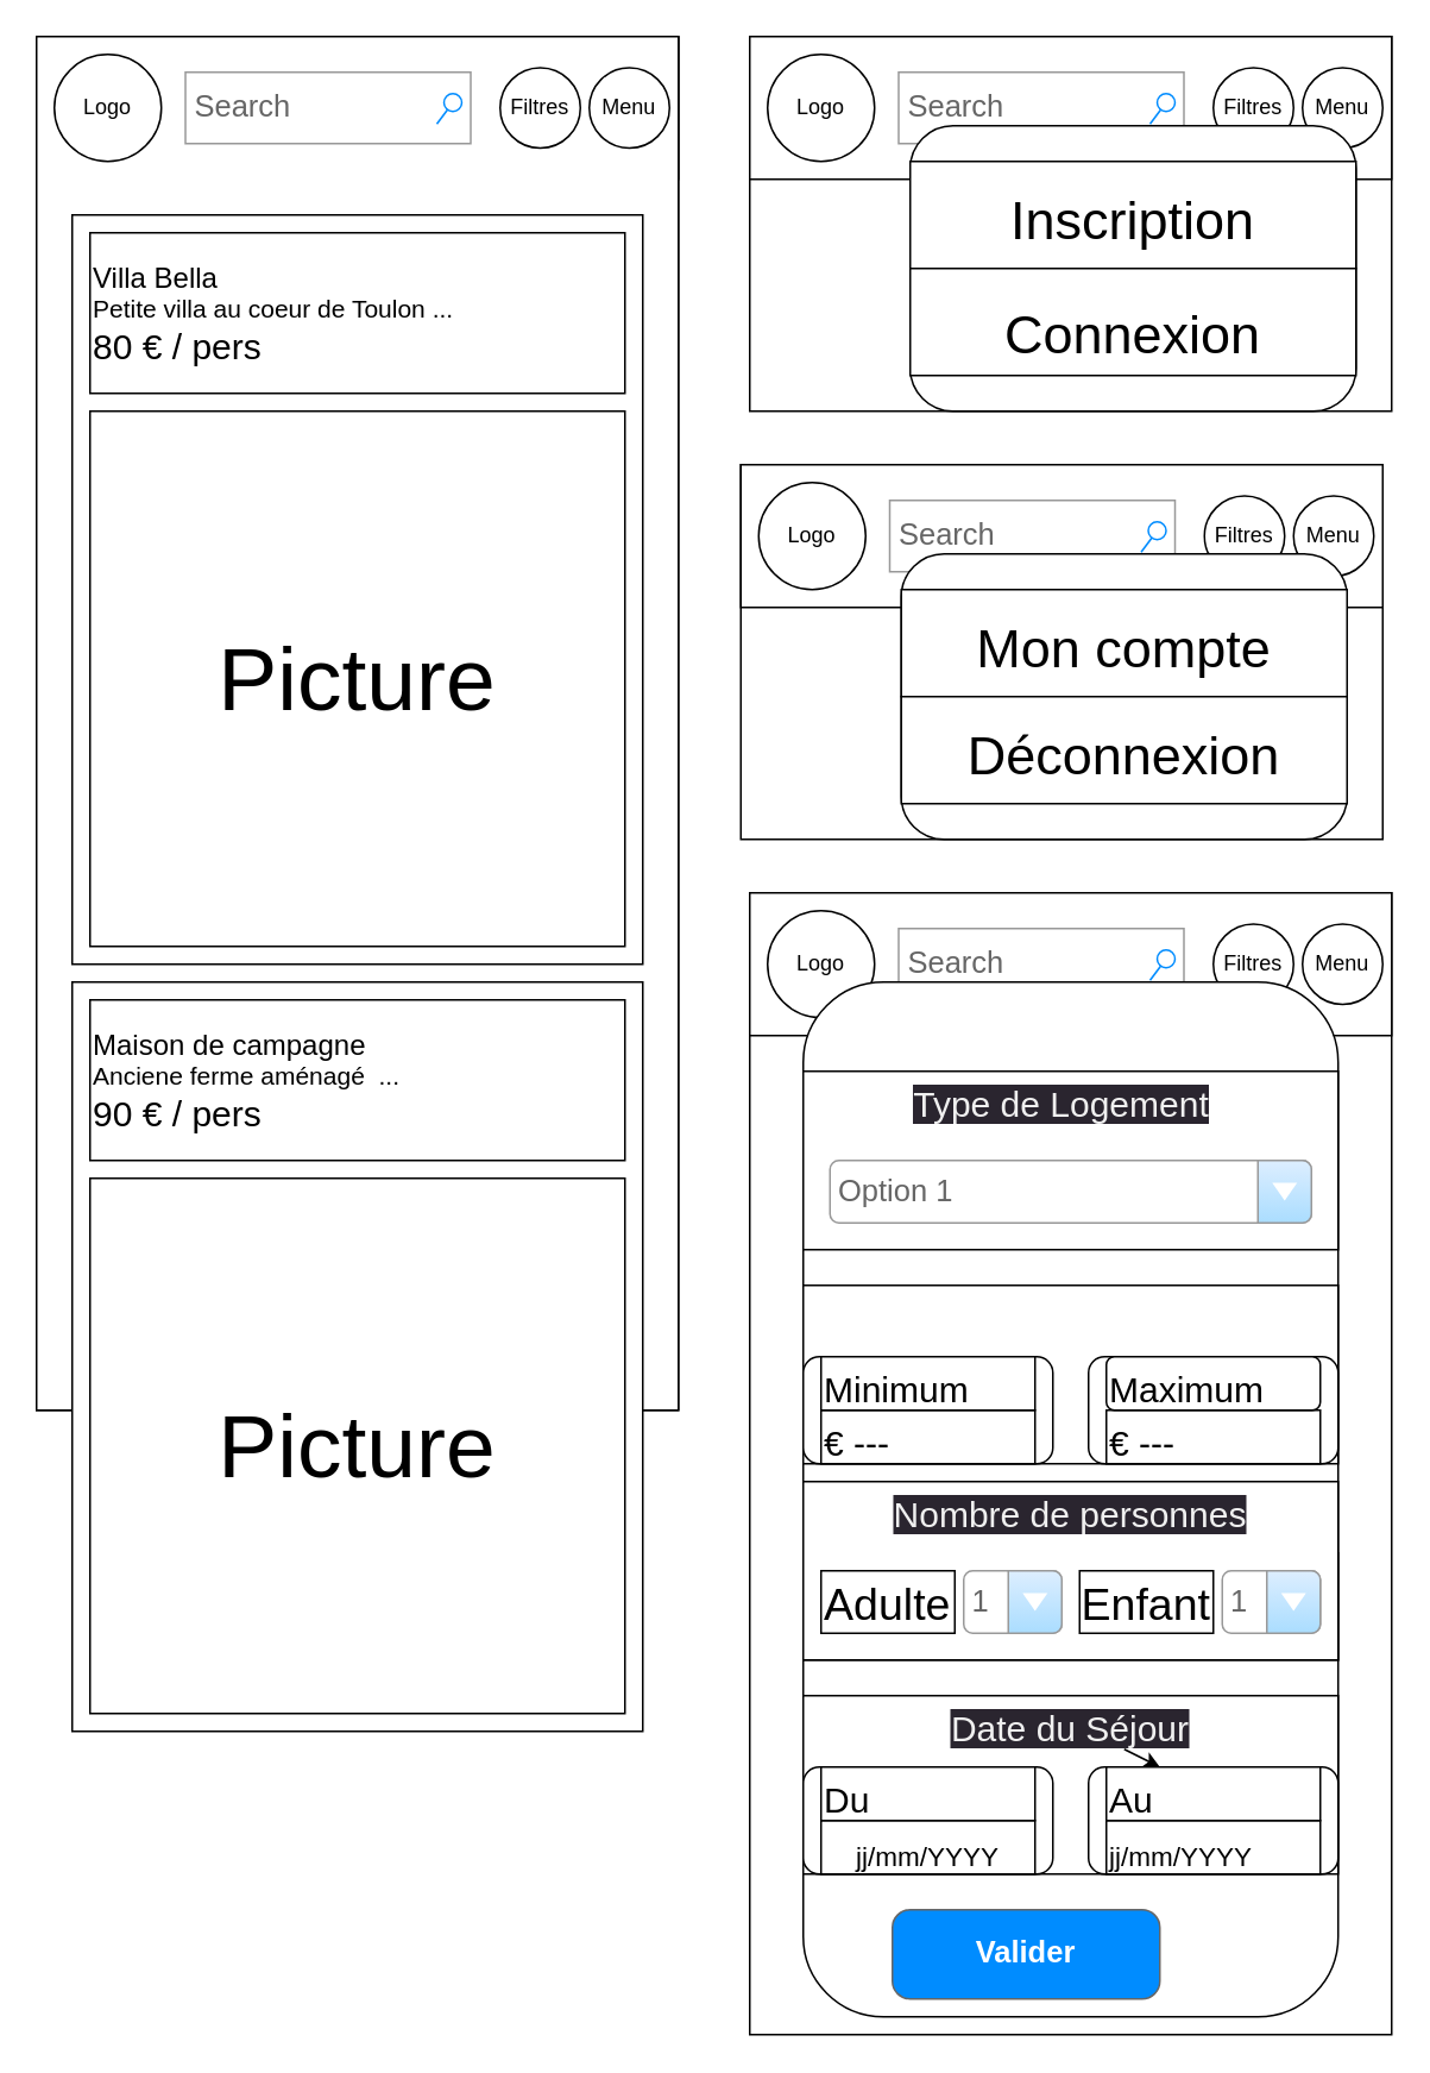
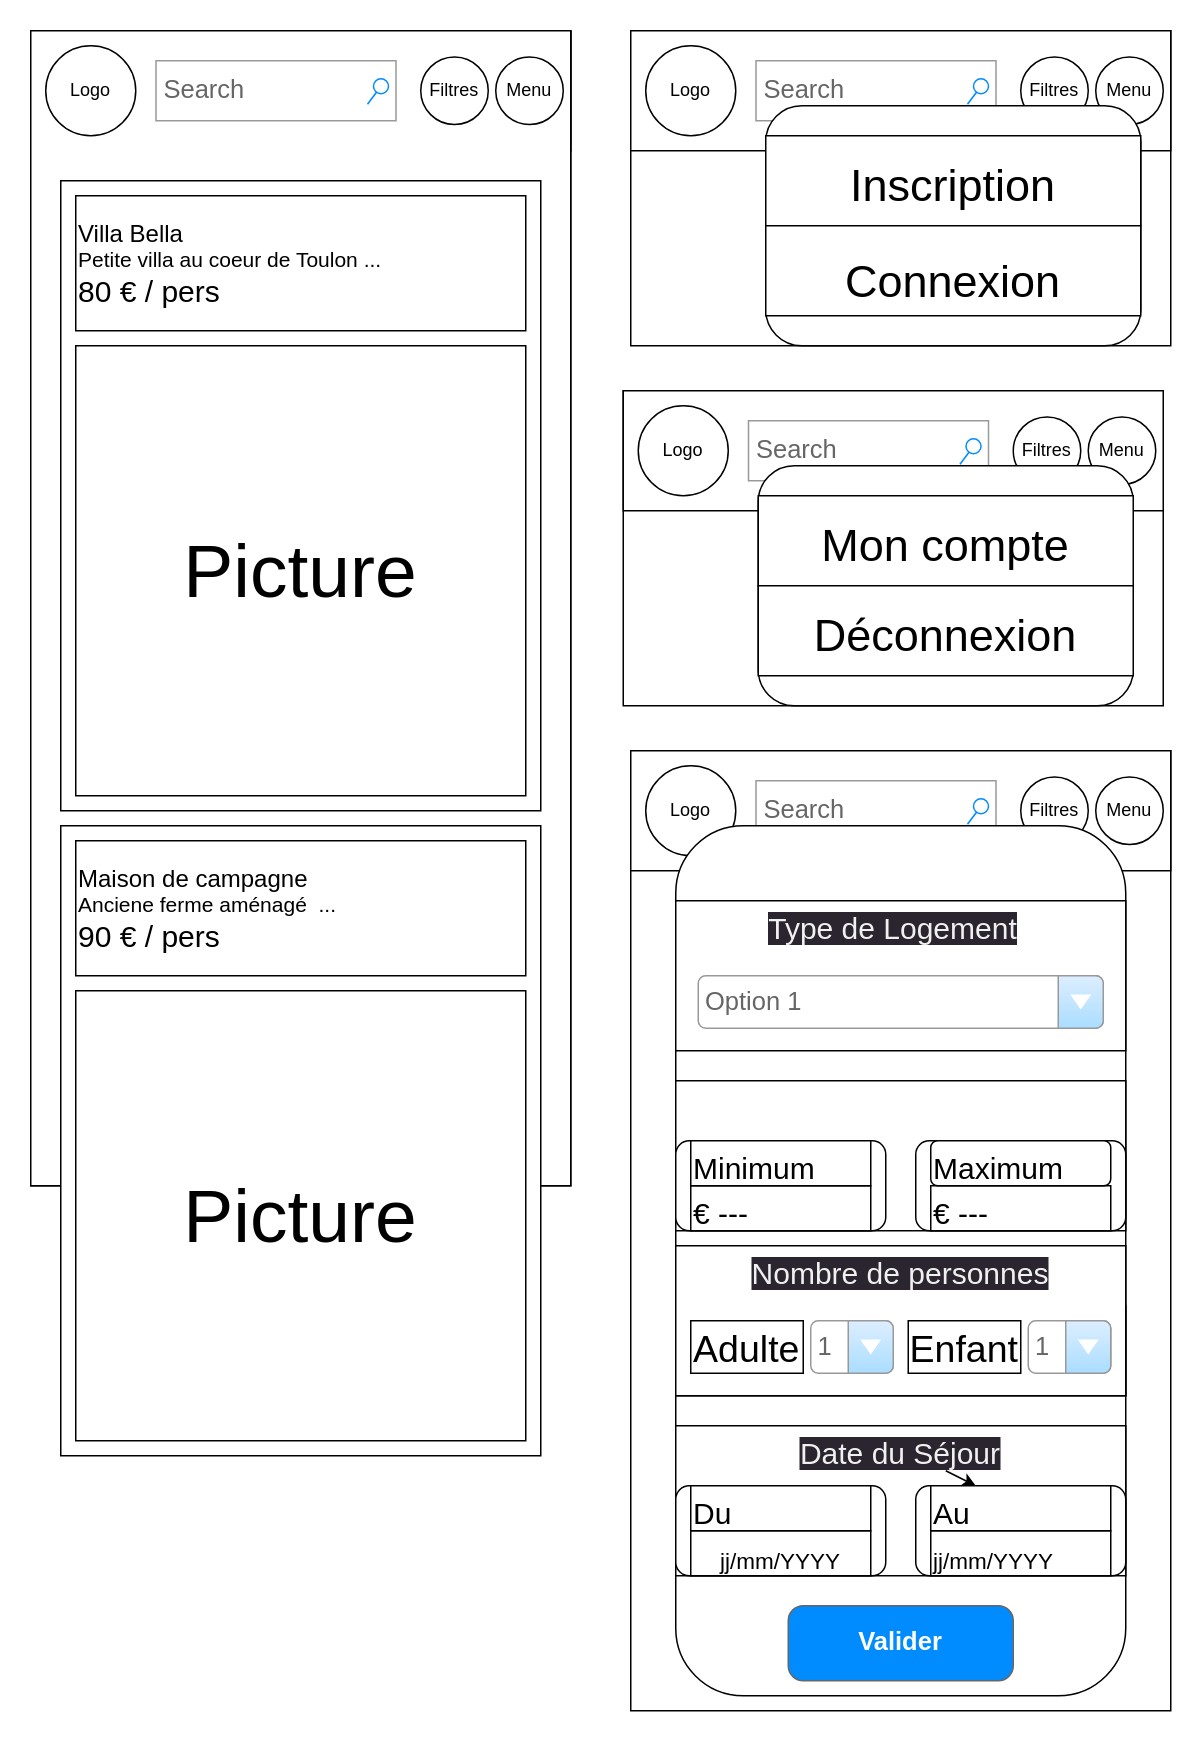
- <mxCell id="62" value="Valider" style="strokeWidth=1;shadow=0;dashed=0;align=center;html=1;shape=mxgraph.mockup.buttons.button;strokeColor=#666666;fontColor=#ffffff;mainText=;buttonStyle=round;fontSize=17;fontStyle=1;fillColor=#008cff;whiteSpace=wrap;" parent="1" vertex="1"><mxGeometry x="500" y="1070" width="150" height="50" as="geometry" /></mxCell>
+ <mxCell id="62" value="Valider" style="strokeWidth=1;shadow=0;dashed=0;align=center;html=1;shape=mxgraph.mockup.buttons.button;strokeColor=#666666;fontColor=#ffffff;mainText=;buttonStyle=round;fontSize=17;fontStyle=1;fillColor=#008cff;whiteSpace=wrap;" parent="1" vertex="1"><mxGeometry x="525" y="1070" width="150" height="50" as="geometry" /></mxCell>
